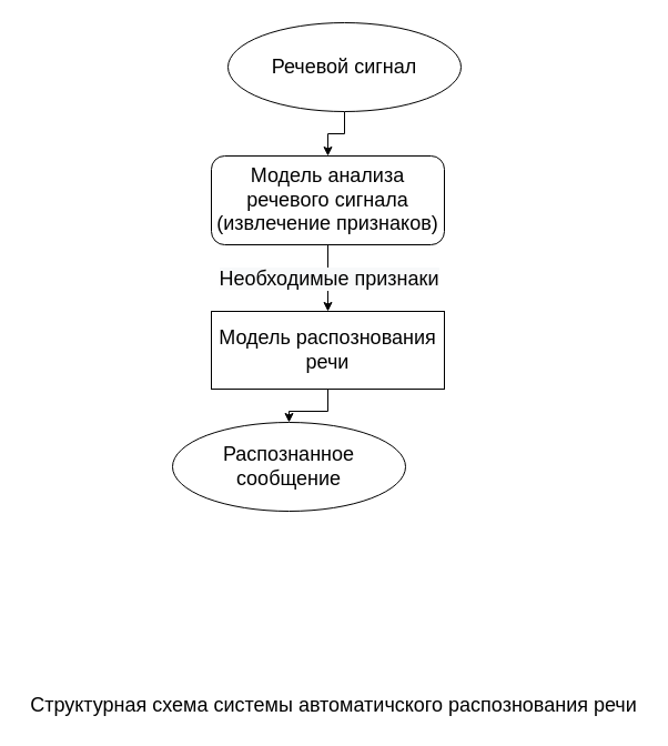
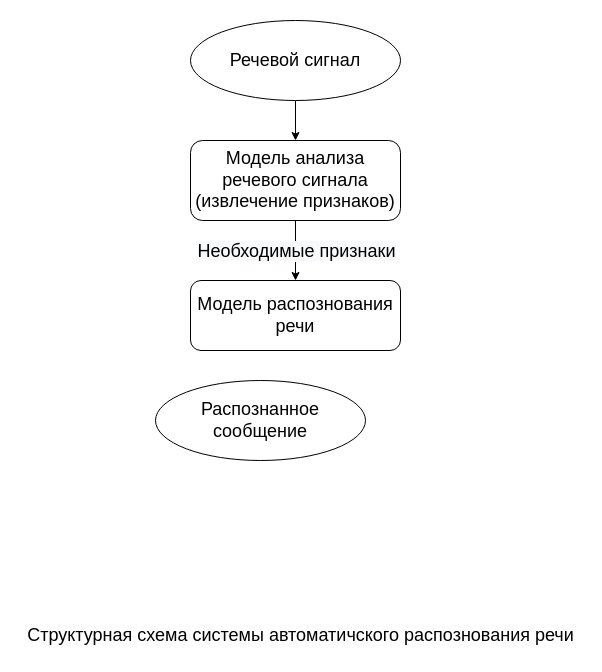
- <mxCell id="3" value="&lt;font style=&quot;font-size: 18px&quot;&gt;Речевой сигнал&lt;/font&gt;" style="ellipse;whiteSpace=wrap;html=1;" vertex="1" parent="1"><mxGeometry x="205" y="20" width="210" height="80" as="geometry" /></mxCell>
+ <mxCell id="3" value="&lt;font style=&quot;font-size: 18px&quot;&gt;Речевой сигнал&lt;/font&gt;" style="ellipse;whiteSpace=wrap;html=1;" vertex="1" parent="1"><mxGeometry x="190" y="20" width="210" height="80" as="geometry" /></mxCell>
- <mxCell id="8" value="Модель распознования речи" style="whiteSpace=wrap;html=1;fontSize=18;rounded=0;" vertex="1" parent="1"><mxGeometry x="190" y="280" width="210" height="70" as="geometry" /></mxCell>
+ <mxCell id="8" value="Модель распознования речи" style="rounded=1;whiteSpace=wrap;html=1;fontSize=18;" vertex="1" parent="1"><mxGeometry x="190" y="280" width="210" height="70" as="geometry" /></mxCell>
- <mxCell id="7" style="edgeStyle=orthogonalEdgeStyle;rounded=0;orthogonalLoop=1;jettySize=auto;html=1;exitX=0.5;exitY=1;exitDx=0;exitDy=0;entryX=0.5;entryY=0;entryDx=0;entryDy=0;fontSize=18;" edge="1" parent="1" source="8" target="9"><mxGeometry relative="1" as="geometry" /></mxCell>
